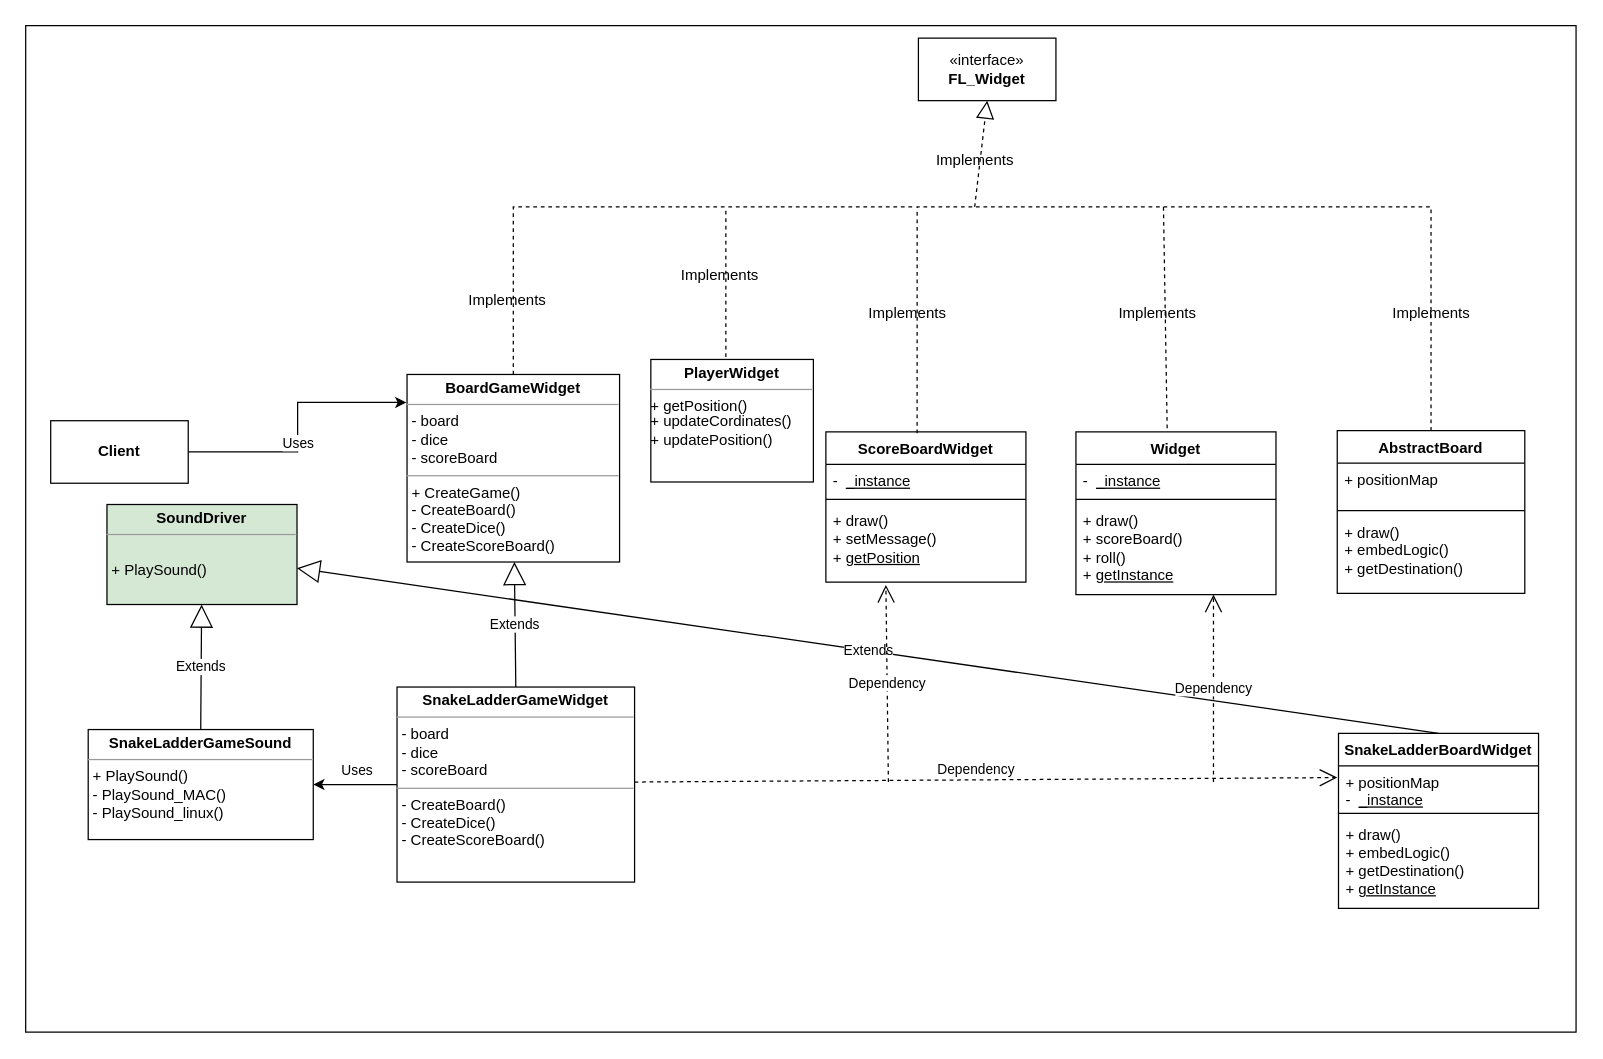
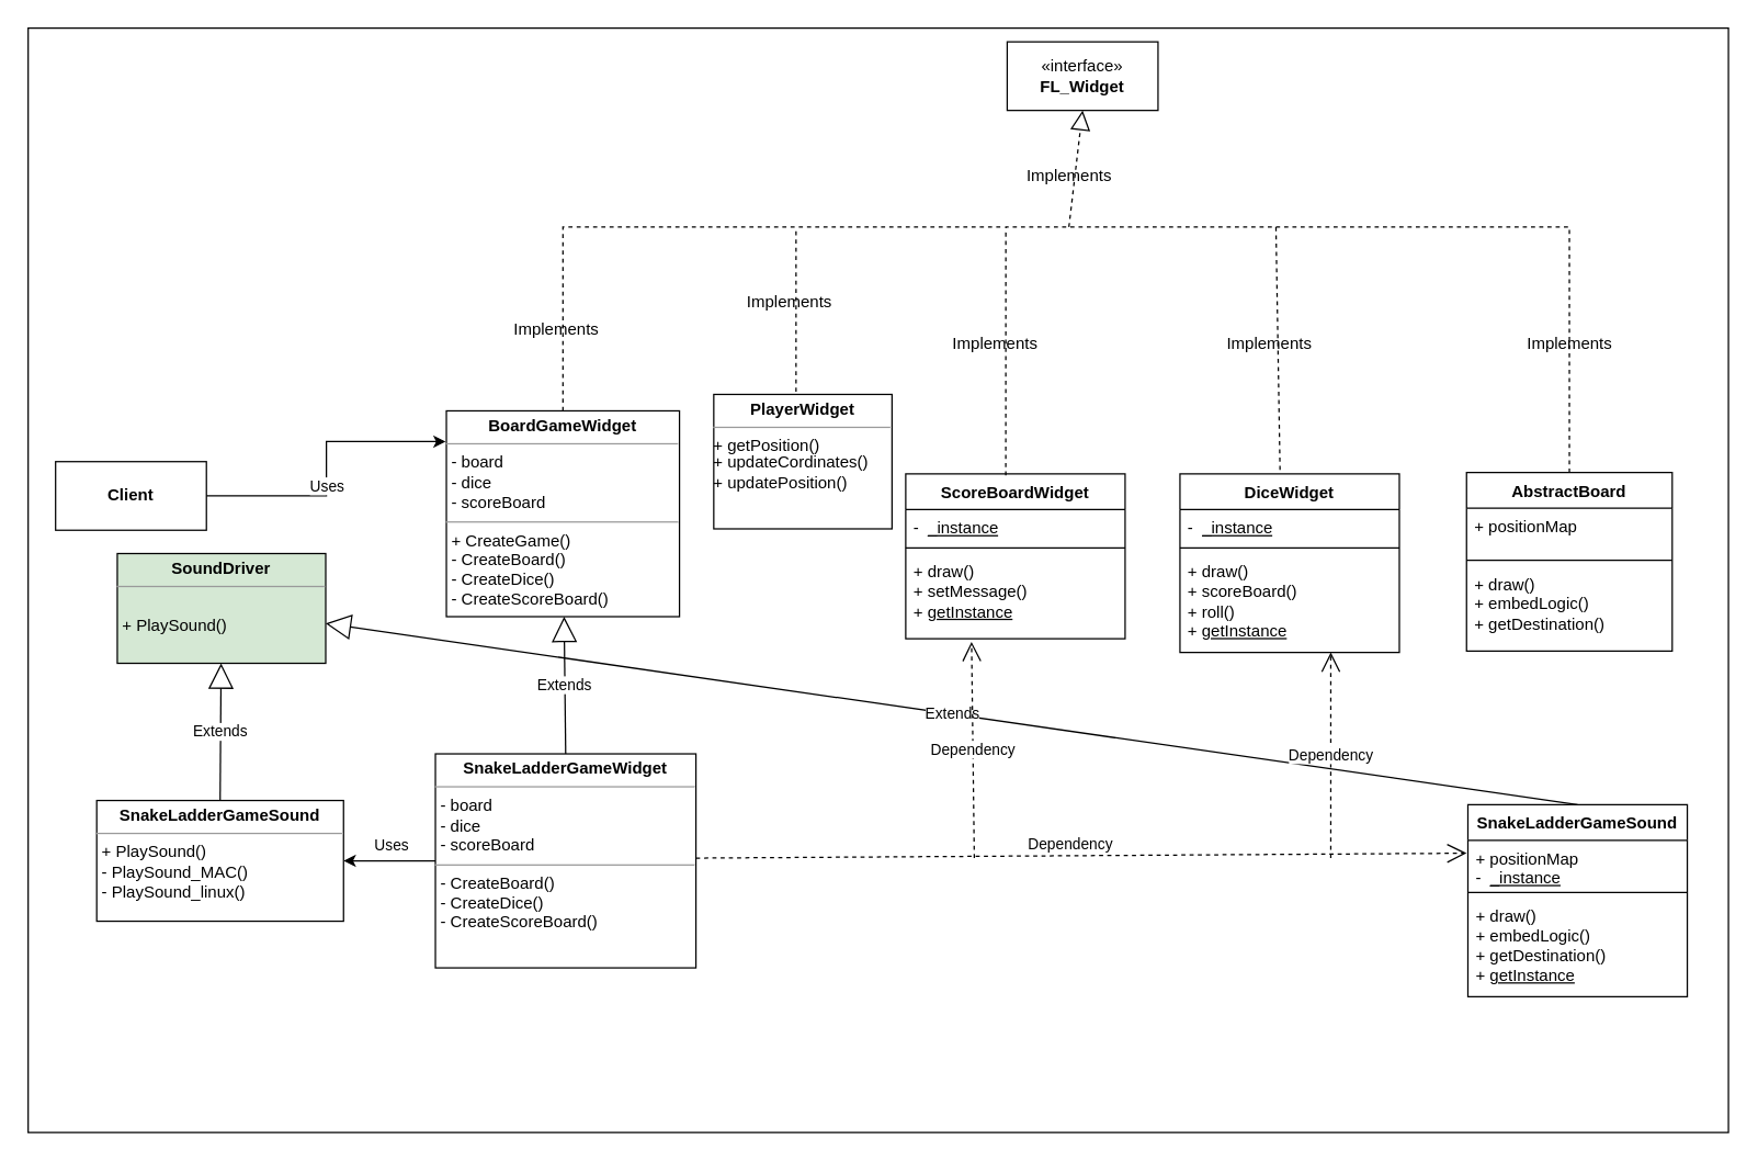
- <mxCell id="12" value="Widget" style="swimlane;fontStyle=1;align=center;verticalAlign=top;childLayout=stackLayout;horizontal=1;startSize=26;horizontalStack=0;resizeParent=1;resizeParentMax=0;resizeLast=0;collapsible=1;marginBottom=0;whiteSpace=wrap;html=1;" parent="1" vertex="1"><mxGeometry x="860" y="345" width="160" height="130" as="geometry"><mxRectangle x="360" y="170" width="120" height="30" as="alternateBounds" /></mxGeometry></mxCell>
+ <mxCell id="12" value="DiceWidget" style="swimlane;fontStyle=1;align=center;verticalAlign=top;childLayout=stackLayout;horizontal=1;startSize=26;horizontalStack=0;resizeParent=1;resizeParentMax=0;resizeLast=0;collapsible=1;marginBottom=0;whiteSpace=wrap;html=1;" parent="1" vertex="1"><mxGeometry x="860" y="345" width="160" height="130" as="geometry"><mxRectangle x="360" y="170" width="120" height="30" as="alternateBounds" /></mxGeometry></mxCell>
- <mxCell id="19" value="+ draw()&lt;br&gt;+ setMessage()&lt;br&gt;+ &lt;u&gt;getPosition&lt;/u&gt;" style="text;strokeColor=none;fillColor=none;align=left;verticalAlign=top;spacingLeft=4;spacingRight=4;overflow=hidden;rotatable=0;points=[[0,0.5],[1,0.5]];portConstraint=eastwest;whiteSpace=wrap;html=1;" parent="16" vertex="1"><mxGeometry y="58" width="160" height="62" as="geometry" /></mxCell>
+ <mxCell id="19" value="+ draw()&lt;br&gt;+ setMessage()&lt;br&gt;+ &lt;u&gt;getInstance&lt;/u&gt;" style="text;strokeColor=none;fillColor=none;align=left;verticalAlign=top;spacingLeft=4;spacingRight=4;overflow=hidden;rotatable=0;points=[[0,0.5],[1,0.5]];portConstraint=eastwest;whiteSpace=wrap;html=1;" parent="16" vertex="1"><mxGeometry y="58" width="160" height="62" as="geometry" /></mxCell>
- <mxCell id="7" value="SnakeLadderBoardWidget" style="swimlane;fontStyle=1;align=center;verticalAlign=top;childLayout=stackLayout;horizontal=1;startSize=26;horizontalStack=0;resizeParent=1;resizeParentMax=0;resizeLast=0;collapsible=1;marginBottom=0;whiteSpace=wrap;html=1;" parent="1" vertex="1"><mxGeometry x="1070" y="586" width="160" height="140" as="geometry"><mxRectangle x="360" y="170" width="120" height="30" as="alternateBounds" /></mxGeometry></mxCell>
+ <mxCell id="7" value="SnakeLadderGameSound" style="swimlane;fontStyle=1;align=center;verticalAlign=top;childLayout=stackLayout;horizontal=1;startSize=26;horizontalStack=0;resizeParent=1;resizeParentMax=0;resizeLast=0;collapsible=1;marginBottom=0;whiteSpace=wrap;html=1;" parent="1" vertex="1"><mxGeometry x="1070" y="586" width="160" height="140" as="geometry"><mxRectangle x="360" y="170" width="120" height="30" as="alternateBounds" /></mxGeometry></mxCell>
